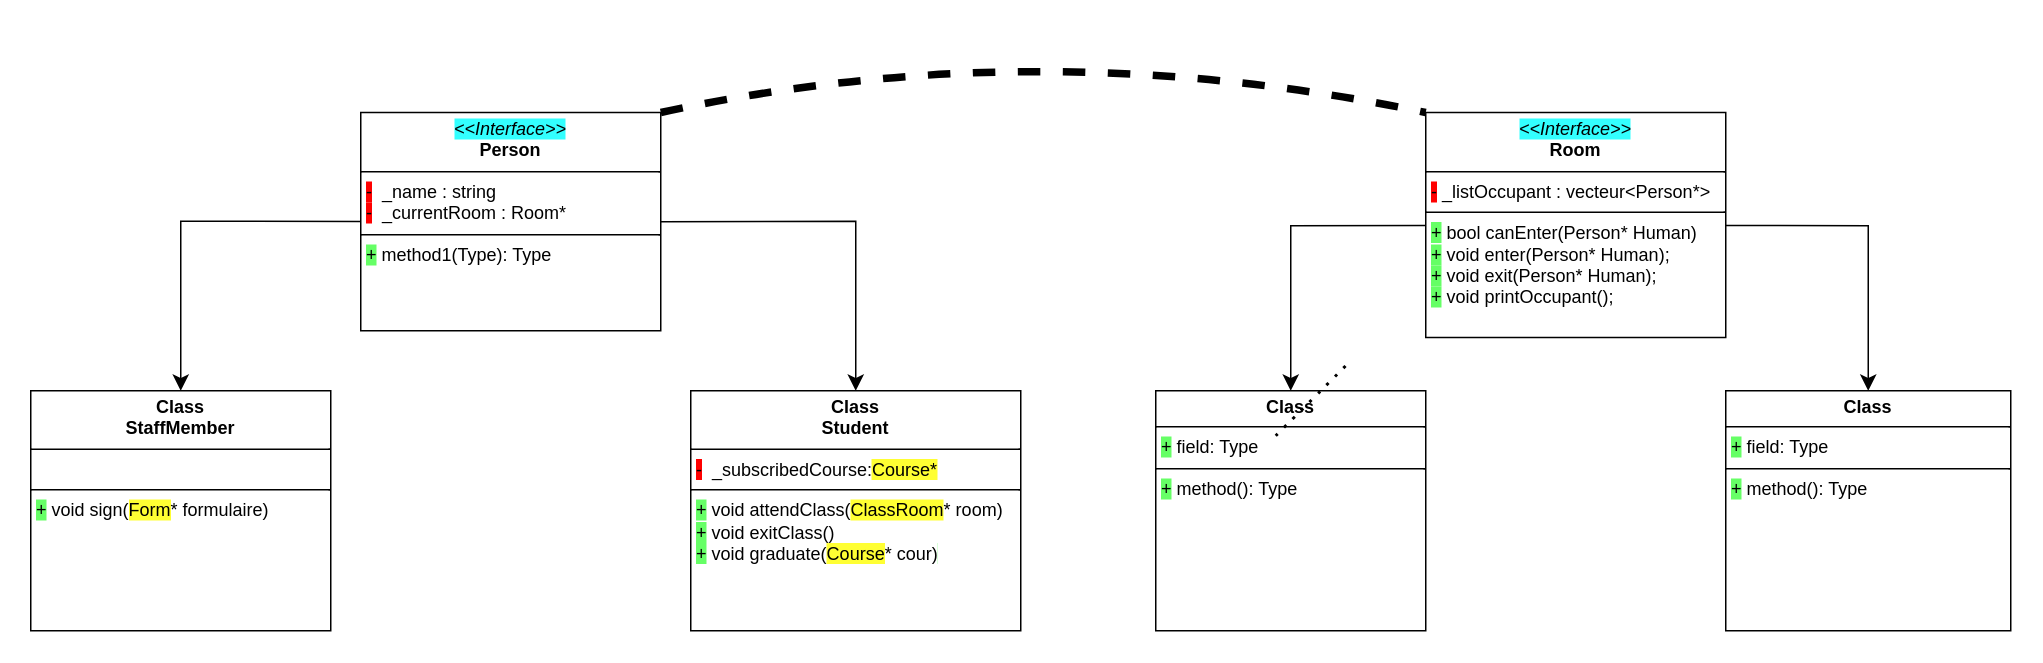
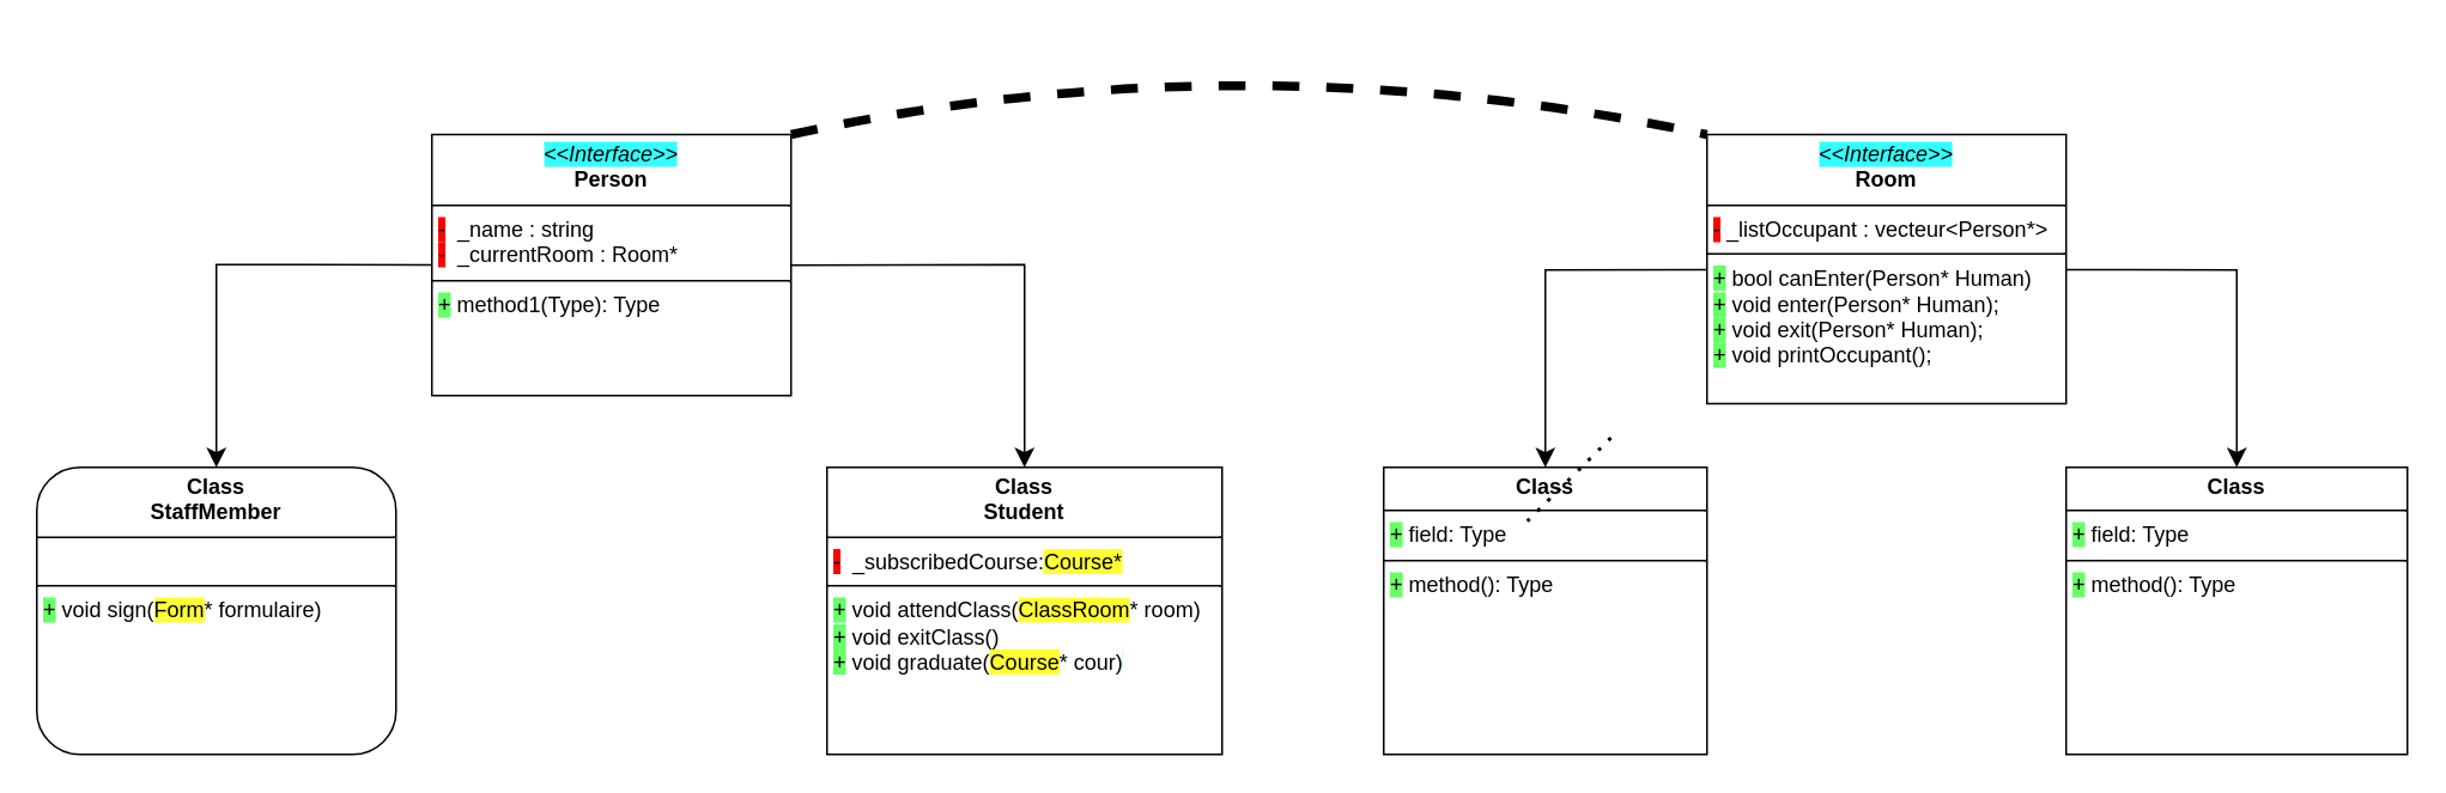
- <mxCell id="11" value="&lt;p style=&quot;margin:0px;margin-top:4px;text-align:center;&quot;&gt;&lt;b&gt;Class&lt;br&gt;StaffMember&lt;br&gt;&lt;/b&gt;&lt;/p&gt;&lt;hr size=&quot;1&quot; style=&quot;border-style:solid;&quot;&gt;&lt;p style=&quot;margin:0px;margin-left:4px;&quot;&gt;&lt;br&gt;&lt;/p&gt;&lt;hr size=&quot;1&quot; style=&quot;border-style:solid;&quot;&gt;&lt;p style=&quot;margin:0px;margin-left:4px;&quot;&gt;&lt;font style=&quot;font-size: 12px; background-color: rgb(102, 255, 102);&quot;&gt;+&lt;/font&gt; void sign(&lt;span style=&quot;background-color: rgb(255, 255, 51);&quot;&gt;Form&lt;/span&gt;* formulaire)&lt;br&gt;&lt;/p&gt;" style="verticalAlign=top;align=left;overflow=fill;html=1;whiteSpace=wrap;" vertex="1" parent="1"><mxGeometry x="20" y="260" width="200" height="160" as="geometry" /></mxCell>
+ <mxCell id="11" value="&lt;p style=&quot;margin:0px;margin-top:4px;text-align:center;&quot;&gt;&lt;b&gt;Class&lt;br&gt;StaffMember&lt;br&gt;&lt;/b&gt;&lt;/p&gt;&lt;hr size=&quot;1&quot; style=&quot;border-style:solid;&quot;&gt;&lt;p style=&quot;margin:0px;margin-left:4px;&quot;&gt;&lt;br&gt;&lt;/p&gt;&lt;hr size=&quot;1&quot; style=&quot;border-style:solid;&quot;&gt;&lt;p style=&quot;margin:0px;margin-left:4px;&quot;&gt;&lt;font style=&quot;font-size: 12px; background-color: rgb(102, 255, 102);&quot;&gt;+&lt;/font&gt; void sign(&lt;span style=&quot;background-color: rgb(255, 255, 51);&quot;&gt;Form&lt;/span&gt;* formulaire)&lt;br&gt;&lt;/p&gt;" style="verticalAlign=top;align=left;overflow=fill;html=1;whiteSpace=wrap;rounded=1;" vertex="1" parent="1"><mxGeometry x="20" y="260" width="200" height="160" as="geometry" /></mxCell>
